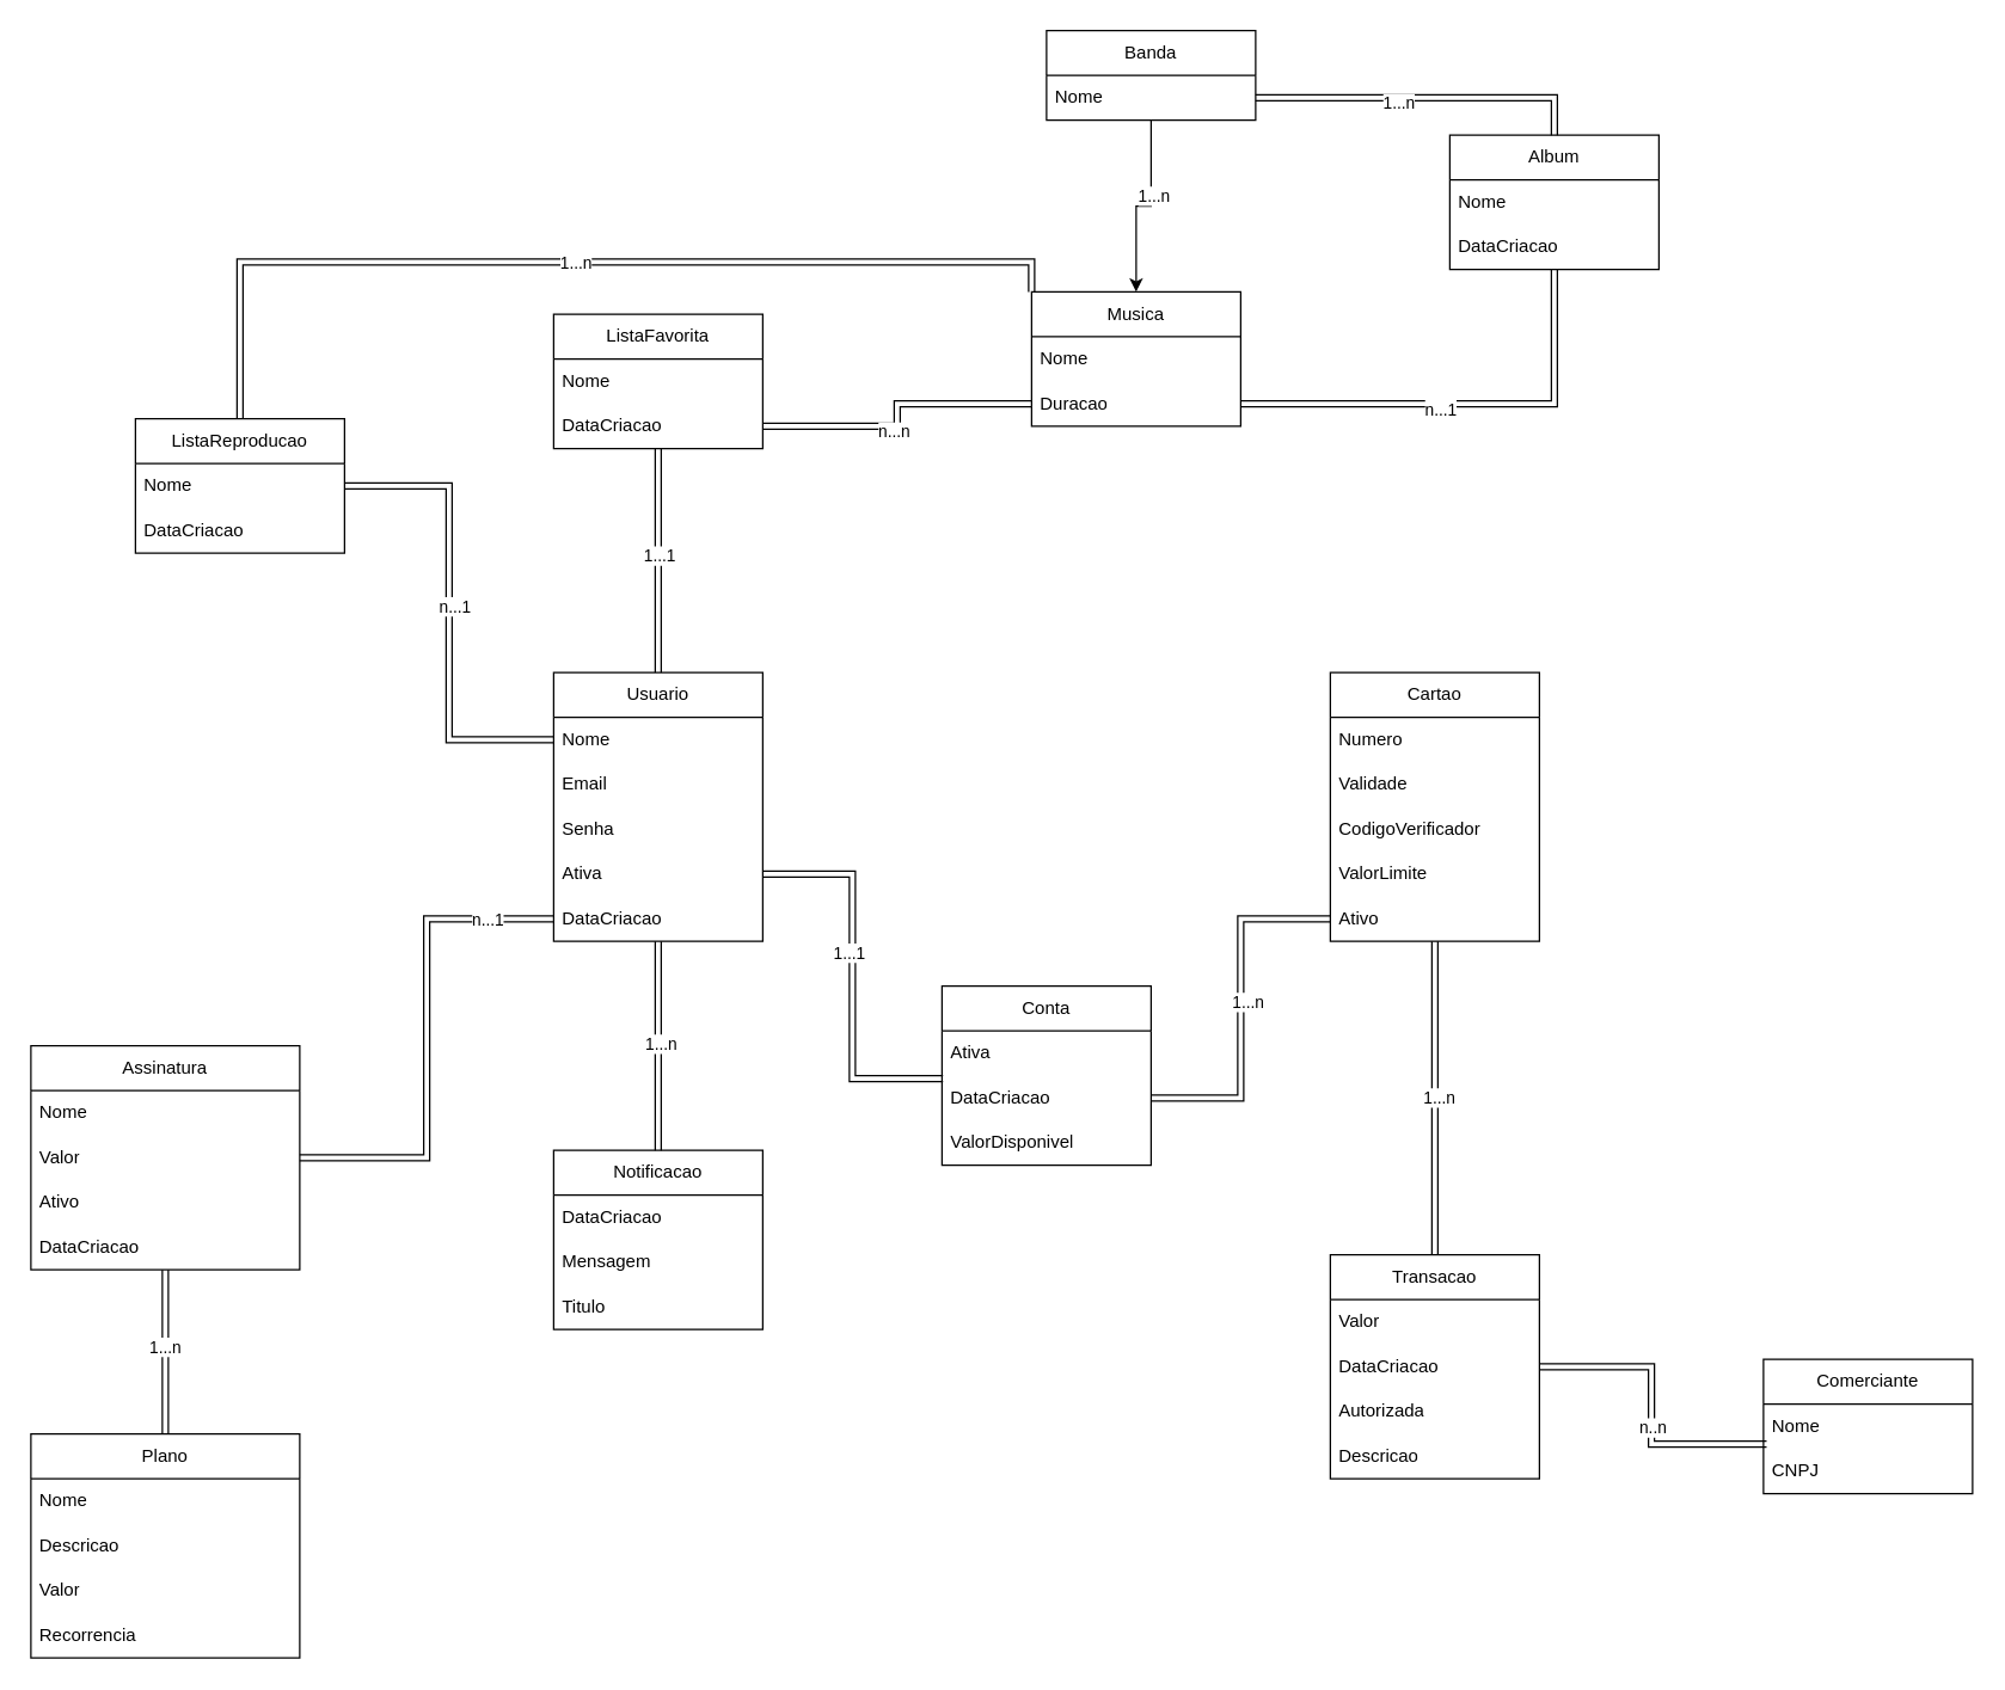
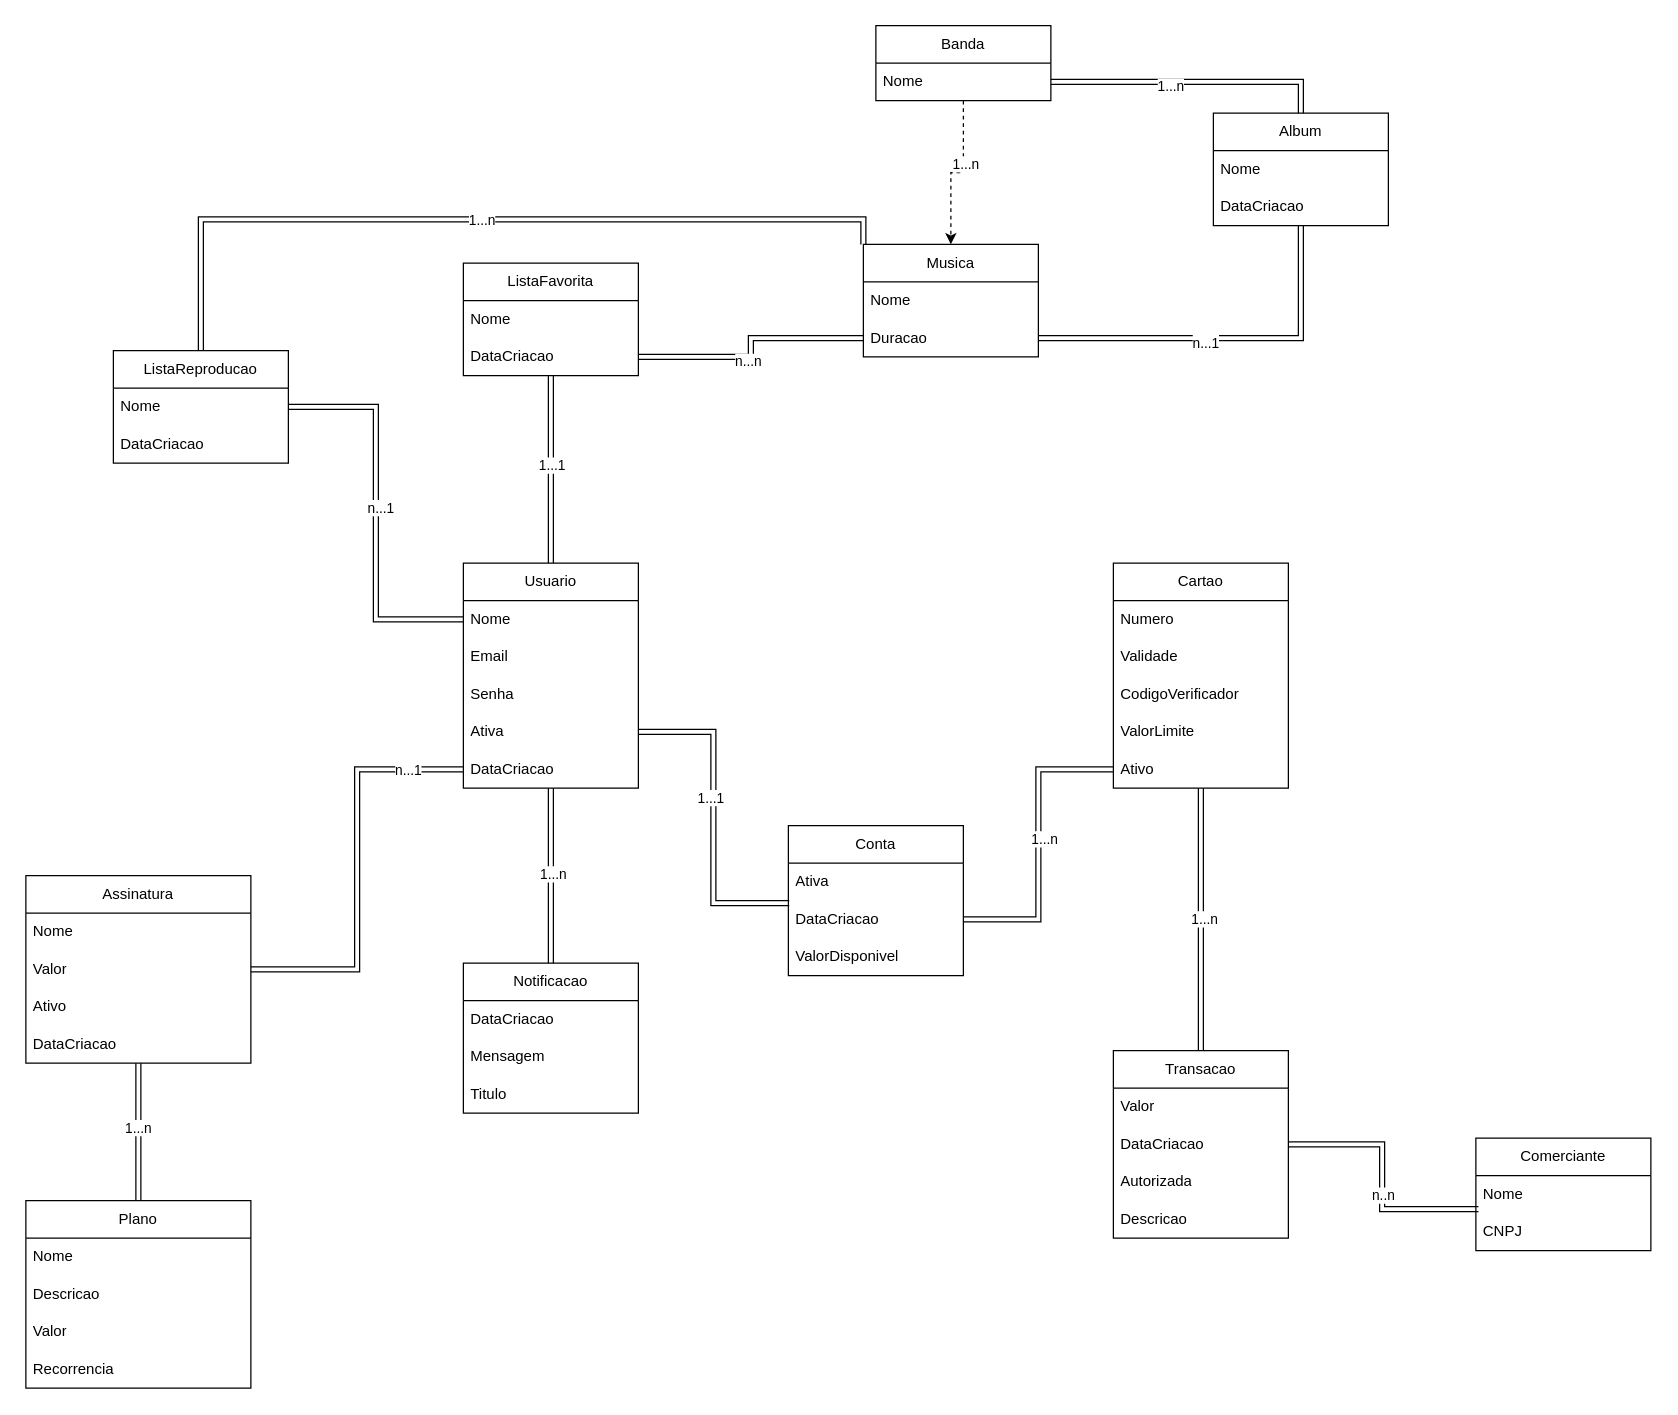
- <mxCell id="51" style="edgeStyle=orthogonalEdgeStyle;rounded=0;orthogonalLoop=1;jettySize=auto;html=1;" edge="1" parent="1" source="53" target="55"><mxGeometry relative="1" as="geometry" /></mxCell>
+ <mxCell id="51" style="edgeStyle=orthogonalEdgeStyle;rounded=0;orthogonalLoop=1;jettySize=auto;html=1;dashed=1;" edge="1" parent="1" source="53" target="55"><mxGeometry relative="1" as="geometry" /></mxCell>
